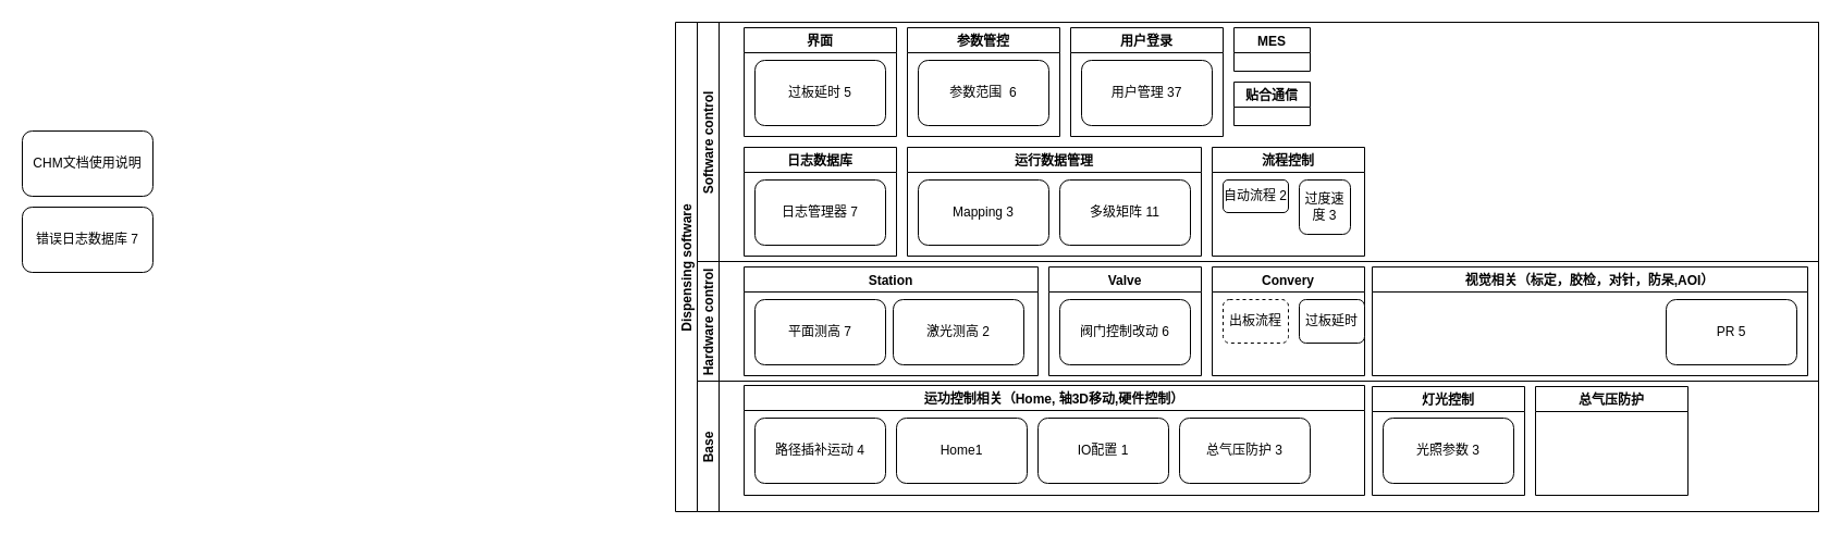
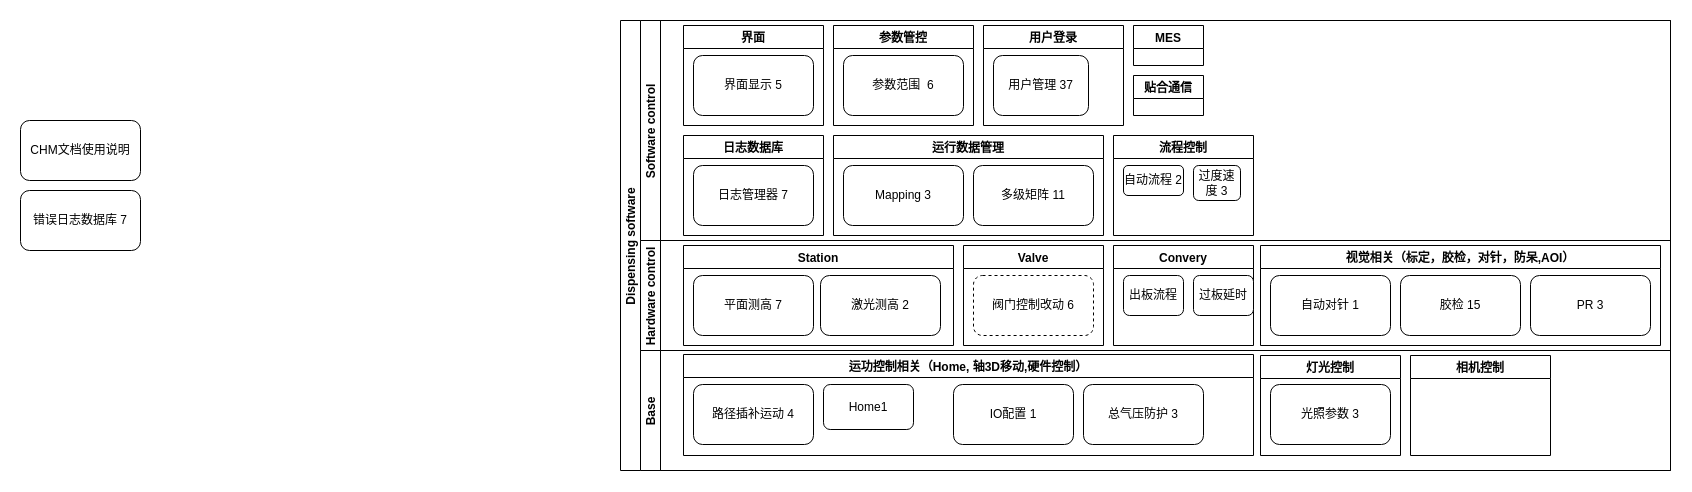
- <mxCell id="29" value="过板延时 5" style="rounded=1;whiteSpace=wrap;html=1;" vertex="1" parent="28"><mxGeometry x="10" y="30" width="120" height="60" as="geometry" /></mxCell>
+ <mxCell id="29" value="界面显示 5" style="rounded=1;whiteSpace=wrap;html=1;" vertex="1" parent="28"><mxGeometry x="10" y="30" width="120" height="60" as="geometry" /></mxCell>
- <mxCell id="25" value="用户管理 37" style="rounded=1;whiteSpace=wrap;html=1;" vertex="1" parent="24"><mxGeometry x="10" y="30" width="120" height="60" as="geometry" /></mxCell>
+ <mxCell id="25" value="用户管理 37" style="rounded=1;whiteSpace=wrap;html=1;" vertex="1" parent="24"><mxGeometry x="10" y="30" width="95" height="60" as="geometry" /></mxCell>
- <mxCell id="32" value="过度速度 3" style="rounded=1;whiteSpace=wrap;html=1;" vertex="1" parent="31"><mxGeometry x="553" y="145" width="47" height="50" as="geometry" /></mxCell>
+ <mxCell id="32" value="过度速度 3" style="rounded=1;whiteSpace=wrap;html=1;" vertex="1" parent="31"><mxGeometry x="553" y="145" width="47" height="35" as="geometry" /></mxCell>
- <mxCell id="34" value="出板流程" style="rounded=1;whiteSpace=wrap;html=1;dashed=1;" vertex="1" parent="33"><mxGeometry x="483" y="35" width="60" height="40" as="geometry" /></mxCell>
+ <mxCell id="34" value="出板流程" style="rounded=1;whiteSpace=wrap;html=1;" vertex="1" parent="33"><mxGeometry x="483" y="35" width="60" height="40" as="geometry" /></mxCell>
- <mxCell id="15" value="阀门控制改动 6" style="rounded=1;whiteSpace=wrap;html=1;" vertex="1" parent="14"><mxGeometry x="10" y="30" width="120" height="60" as="geometry" /></mxCell>
+ <mxCell id="15" value="阀门控制改动 6" style="rounded=1;whiteSpace=wrap;html=1;dashed=1;" vertex="1" parent="14"><mxGeometry x="10" y="30" width="120" height="60" as="geometry" /></mxCell>
+ <mxCell id="39" value="自动对针 1" style="rounded=1;whiteSpace=wrap;html=1;" vertex="1" parent="36"><mxGeometry x="10" y="30" width="120" height="60" as="geometry" /></mxCell>
+ <mxCell id="38" value="胶检 15" style="rounded=1;whiteSpace=wrap;html=1;" vertex="1" parent="36"><mxGeometry x="140" y="30" width="120" height="60" as="geometry" /></mxCell>
- <mxCell id="37" value="PR 5" style="rounded=1;whiteSpace=wrap;html=1;" vertex="1" parent="36"><mxGeometry x="270" y="30" width="120" height="60" as="geometry" /></mxCell>
+ <mxCell id="37" value="PR 3" style="rounded=1;whiteSpace=wrap;html=1;" vertex="1" parent="36"><mxGeometry x="270" y="30" width="120" height="60" as="geometry" /></mxCell>
- <mxCell id="43" value="总气压防护" style="swimlane;" vertex="1" parent="40"><mxGeometry x="770" y="5" width="140" height="100" as="geometry" /></mxCell>
+ <mxCell id="43" value="相机控制" style="swimlane;" vertex="1" parent="40"><mxGeometry x="770" y="5" width="140" height="100" as="geometry" /></mxCell>
- <mxCell id="6" value="Home1" style="rounded=1;whiteSpace=wrap;html=1;" vertex="1" parent="4"><mxGeometry x="140" y="30" width="120" height="60" as="geometry" /></mxCell>
+ <mxCell id="6" value="Home1" style="rounded=1;whiteSpace=wrap;html=1;" vertex="1" parent="4"><mxGeometry x="140" y="30" width="90" height="45" as="geometry" /></mxCell>
